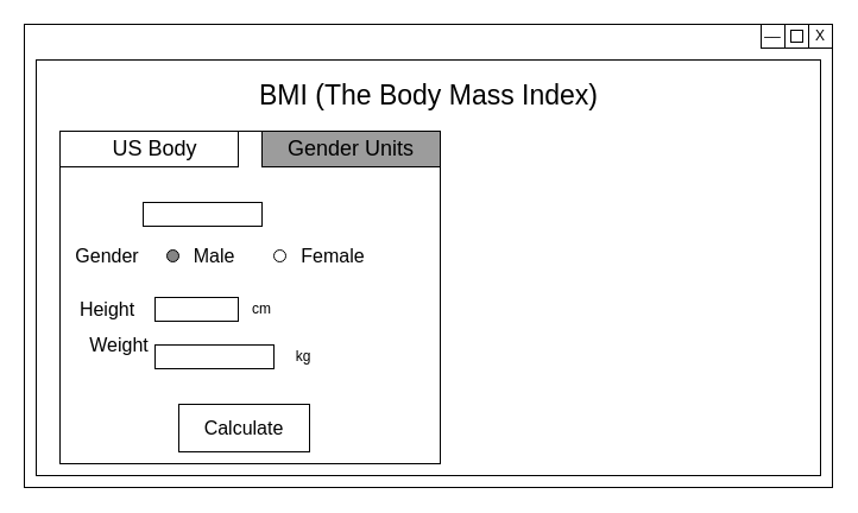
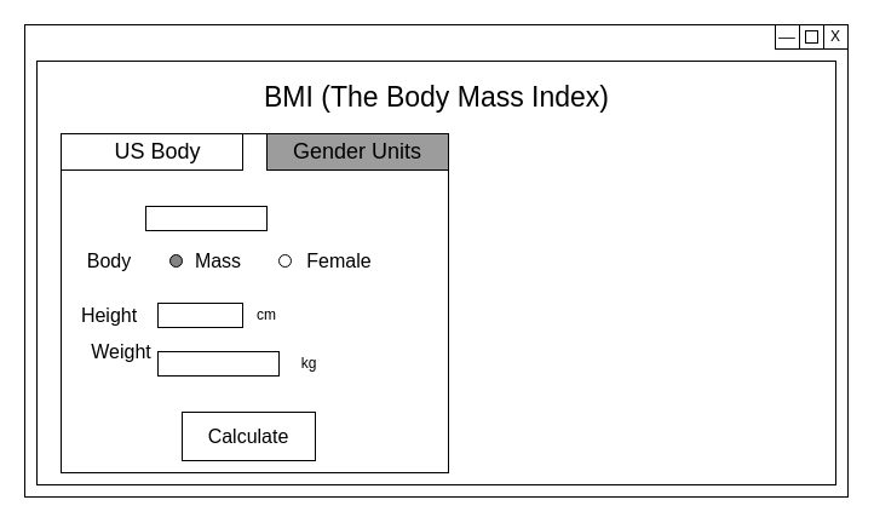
- <mxCell id="13" value="&lt;font style=&quot;font-size: 16px&quot;&gt;Gender&lt;/font&gt;" style="text;html=1;strokeColor=none;fillColor=none;align=center;verticalAlign=middle;whiteSpace=wrap;rounded=0;" parent="1" vertex="1"><mxGeometry x="70" y="205" width="40" height="20" as="geometry" /></mxCell>
+ <mxCell id="13" value="&lt;font style=&quot;font-size: 16px&quot;&gt;Body&lt;/font&gt;" style="text;html=1;strokeColor=none;fillColor=none;align=center;verticalAlign=middle;whiteSpace=wrap;rounded=0;" parent="1" vertex="1"><mxGeometry x="70" y="205" width="40" height="20" as="geometry" /></mxCell>
- <mxCell id="16" value="&lt;font style=&quot;font-size: 16px&quot;&gt;Male&lt;/font&gt;" style="text;html=1;strokeColor=none;fillColor=none;align=center;verticalAlign=middle;whiteSpace=wrap;rounded=0;" parent="1" vertex="1"><mxGeometry x="160" y="205" width="40" height="20" as="geometry" /></mxCell>
+ <mxCell id="16" value="&lt;font style=&quot;font-size: 16px&quot;&gt;Mass&lt;/font&gt;" style="text;html=1;strokeColor=none;fillColor=none;align=center;verticalAlign=middle;whiteSpace=wrap;rounded=0;" parent="1" vertex="1"><mxGeometry x="160" y="205" width="40" height="20" as="geometry" /></mxCell>
